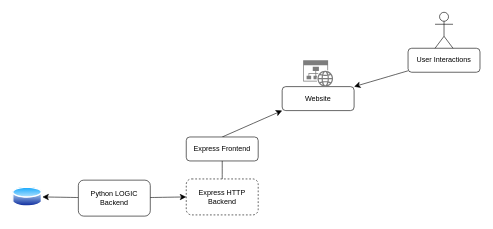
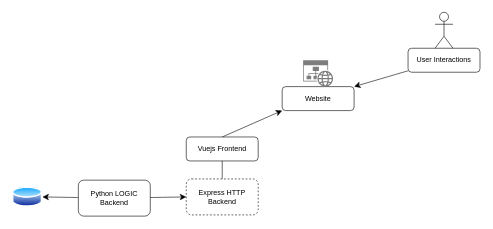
- <mxCell id="3" value="Express Frontend" style="rounded=1;whiteSpace=wrap;html=1;fontSize=12;glass=0;strokeWidth=1;shadow=0;" parent="1" vertex="1"><mxGeometry x="310" y="228" width="120" height="40" as="geometry" /></mxCell>
+ <mxCell id="3" value="Vuejs Frontend" style="rounded=1;whiteSpace=wrap;html=1;fontSize=12;glass=0;strokeWidth=1;shadow=0;" parent="1" vertex="1"><mxGeometry x="310" y="228" width="120" height="40" as="geometry" /></mxCell>
